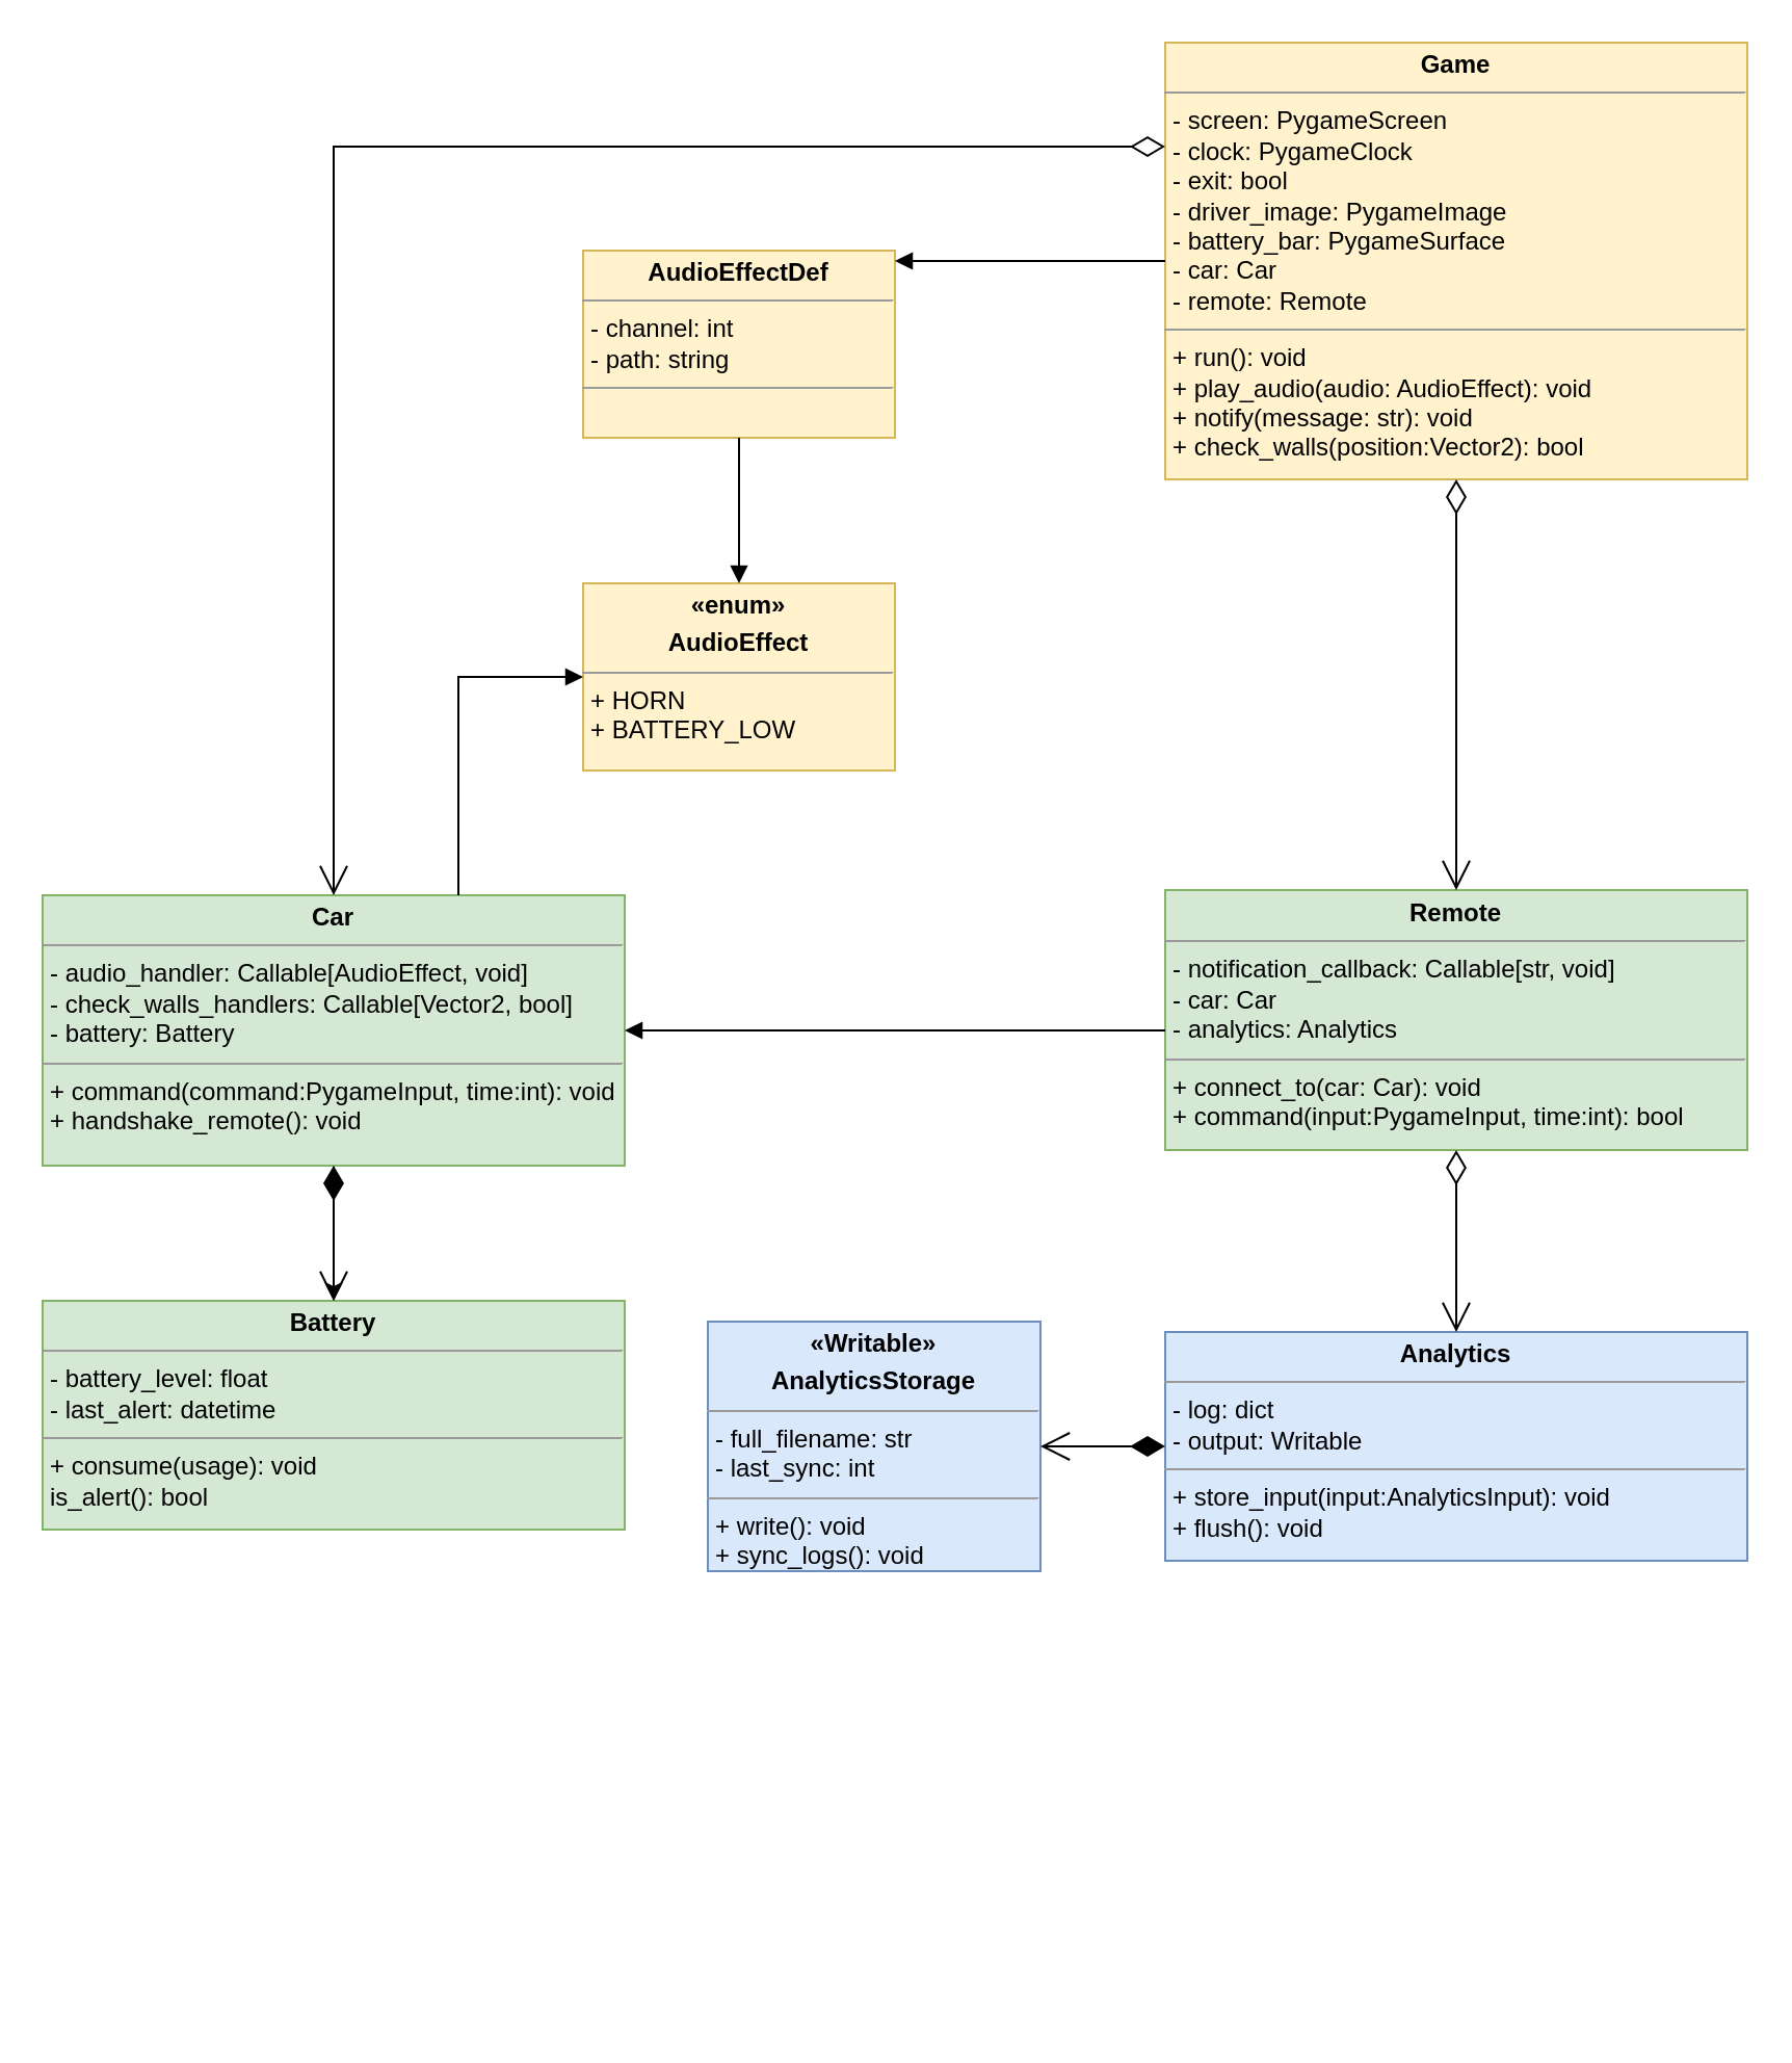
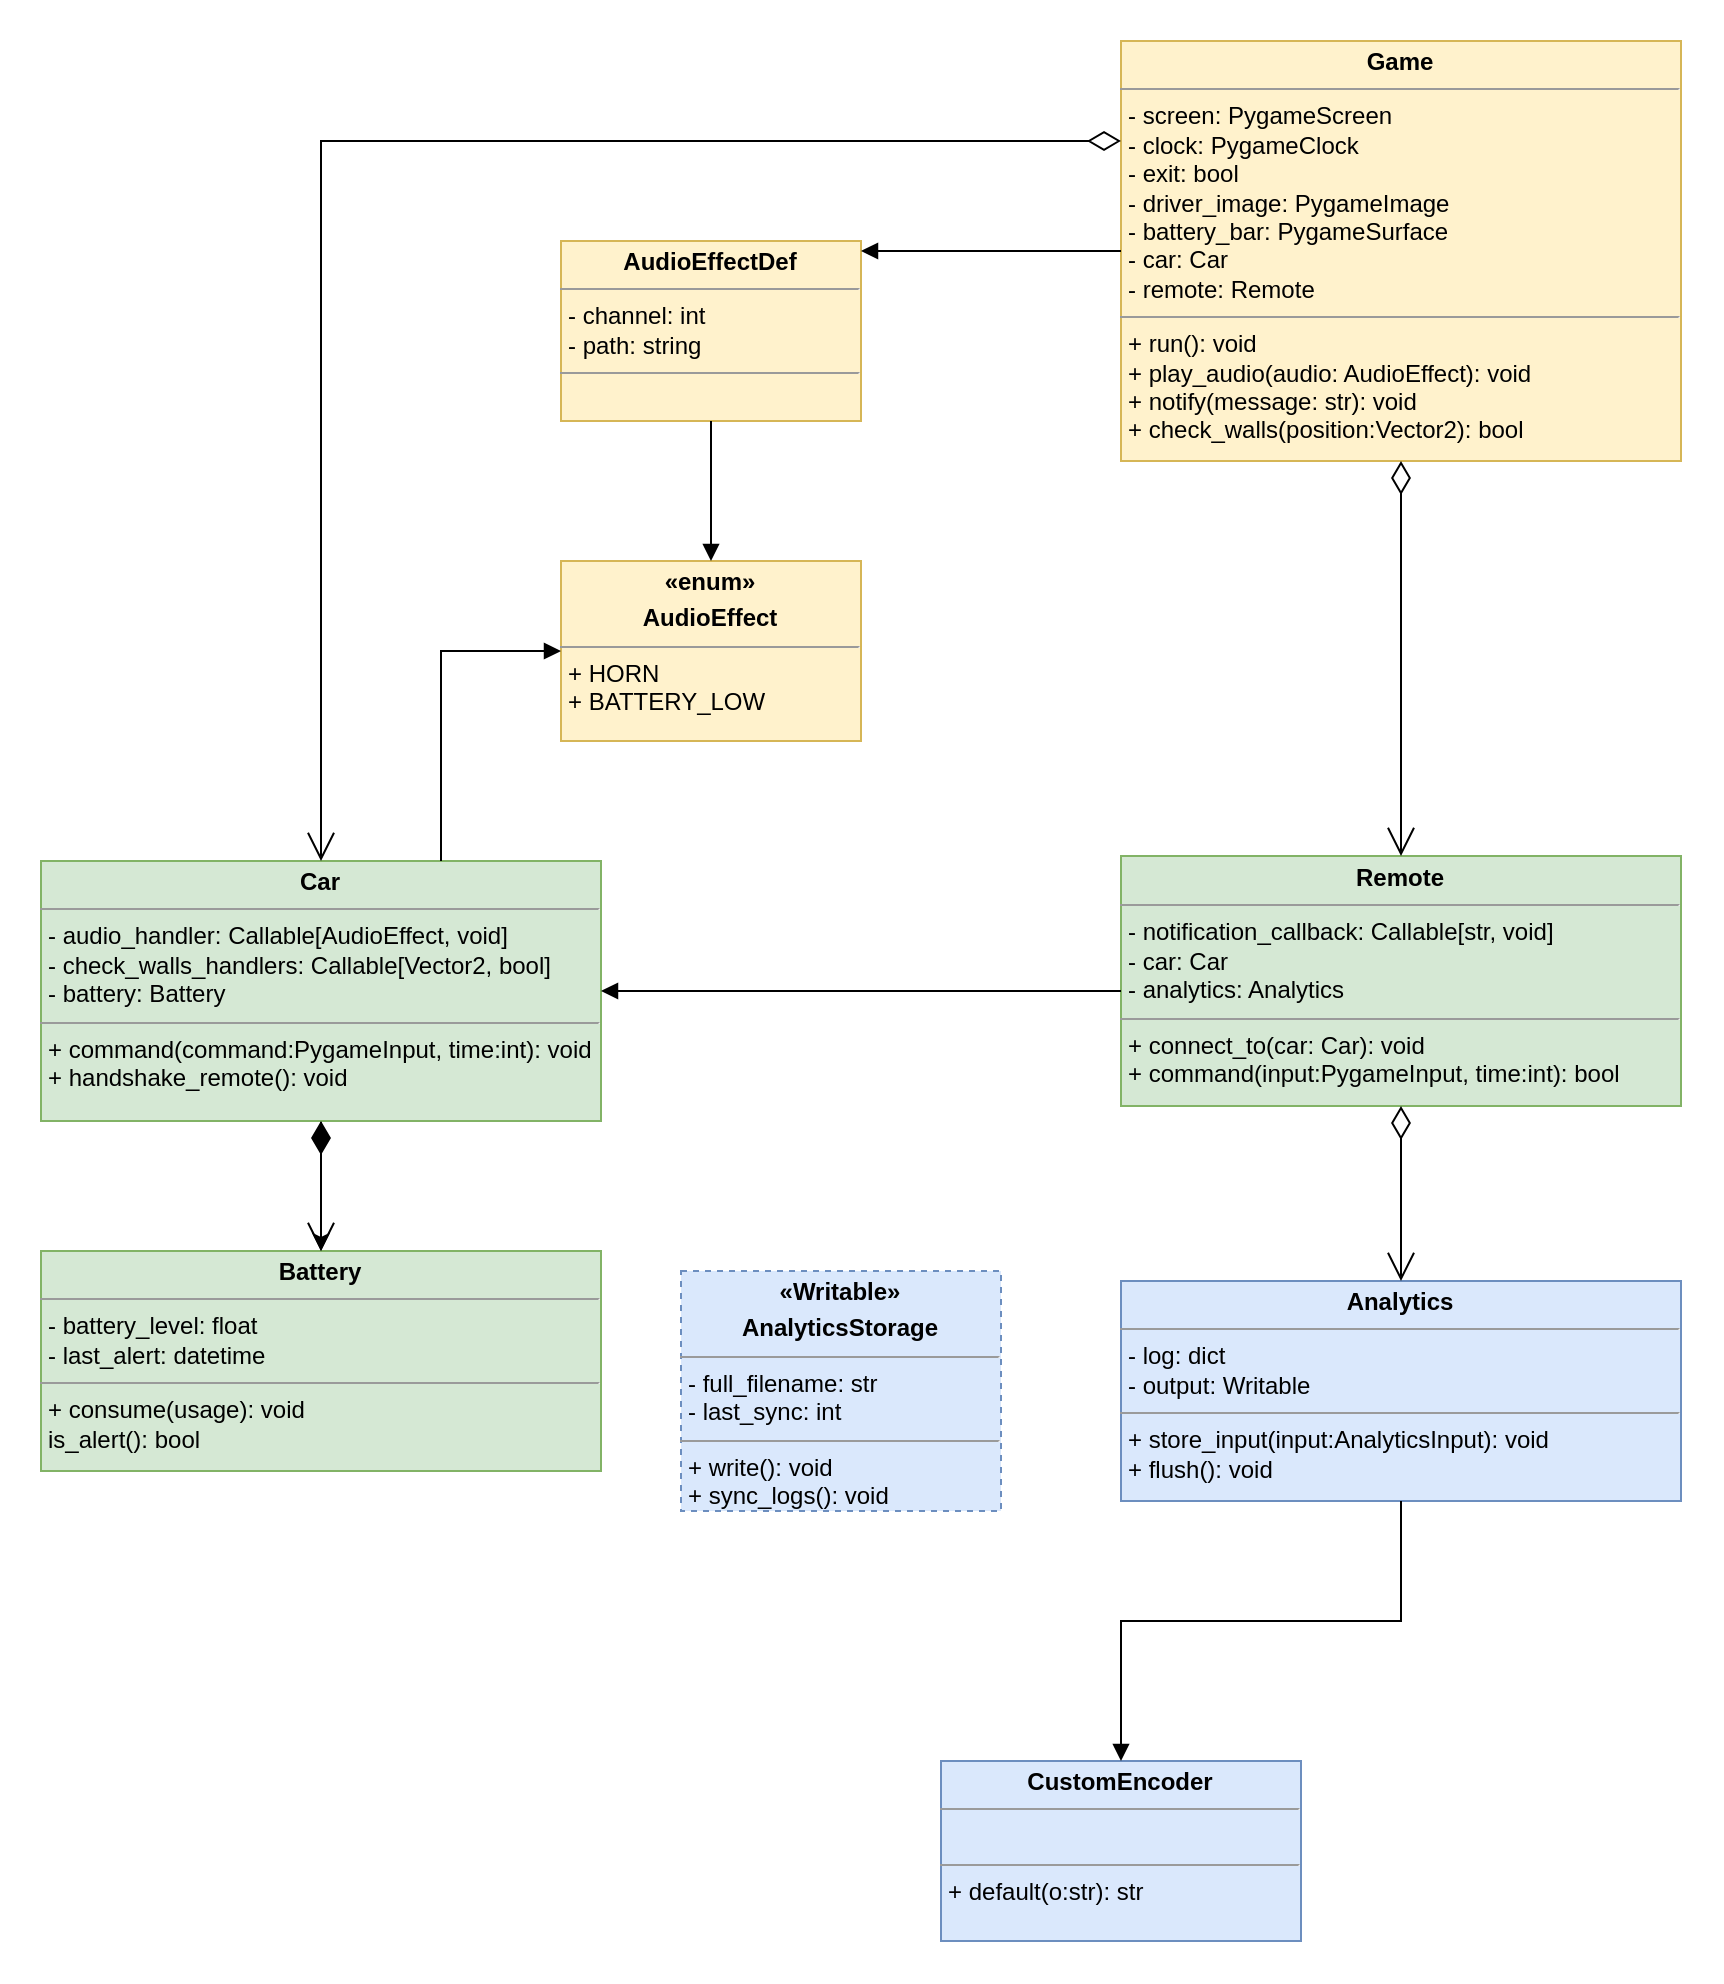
- <mxCell id="2" value="&lt;p style=&quot;margin:0px;margin-top:4px;text-align:center;&quot;&gt;&lt;b&gt;«Writable»&lt;/b&gt;&lt;/p&gt;&lt;p style=&quot;margin:0px;margin-top:4px;text-align:center;&quot;&gt;&lt;b&gt;AnalyticsStorage&lt;/b&gt;&lt;/p&gt;&lt;hr size=&quot;1&quot;&gt;&lt;p style=&quot;margin:0px;margin-left:4px;&quot;&gt;- full_filename: str&lt;/p&gt;&lt;p style=&quot;margin:0px;margin-left:4px;&quot;&gt;- last_sync: int&lt;/p&gt;&lt;hr size=&quot;1&quot;&gt;&lt;p style=&quot;margin:0px;margin-left:4px;&quot;&gt;+ write(): void&lt;/p&gt;&lt;p style=&quot;margin:0px;margin-left:4px;&quot;&gt;+ sync_logs(): void&lt;/p&gt;" style="verticalAlign=top;align=left;overflow=fill;fontSize=12;fontFamily=Helvetica;html=1;fillColor=#dae8fc;strokeColor=#6c8ebf;" vertex="1" parent="1"><mxGeometry x="340" y="635" width="160" height="120" as="geometry" /></mxCell>
+ <mxCell id="2" value="&lt;p style=&quot;margin:0px;margin-top:4px;text-align:center;&quot;&gt;&lt;b&gt;«Writable»&lt;/b&gt;&lt;/p&gt;&lt;p style=&quot;margin:0px;margin-top:4px;text-align:center;&quot;&gt;&lt;b&gt;AnalyticsStorage&lt;/b&gt;&lt;/p&gt;&lt;hr size=&quot;1&quot;&gt;&lt;p style=&quot;margin:0px;margin-left:4px;&quot;&gt;- full_filename: str&lt;/p&gt;&lt;p style=&quot;margin:0px;margin-left:4px;&quot;&gt;- last_sync: int&lt;/p&gt;&lt;hr size=&quot;1&quot;&gt;&lt;p style=&quot;margin:0px;margin-left:4px;&quot;&gt;+ write(): void&lt;/p&gt;&lt;p style=&quot;margin:0px;margin-left:4px;&quot;&gt;+ sync_logs(): void&lt;/p&gt;" style="verticalAlign=top;align=left;overflow=fill;fontSize=12;fontFamily=Helvetica;html=1;fillColor=#dae8fc;strokeColor=#6c8ebf;dashed=1;" vertex="1" parent="1"><mxGeometry x="340" y="635" width="160" height="120" as="geometry" /></mxCell>
- <mxCell id="17" value="" style="endArrow=open;html=1;endSize=12;startArrow=diamondThin;startSize=14;startFill=1;edgeStyle=orthogonalEdgeStyle;align=left;verticalAlign=bottom;rounded=0;" edge="1" parent="1" source="4" target="2"><mxGeometry x="-1" y="3" relative="1" as="geometry"><mxPoint x="455" y="540" as="sourcePoint" /><mxPoint x="455" y="620" as="targetPoint" /></mxGeometry></mxCell>
+ <mxCell id="18" value="" style="endArrow=block;endFill=1;html=1;edgeStyle=orthogonalEdgeStyle;align=left;verticalAlign=top;rounded=0;" edge="1" parent="1" source="4" target="3"><mxGeometry x="-1" relative="1" as="geometry"><mxPoint x="710" y="464.941" as="sourcePoint" /><mxPoint x="590" y="480" as="targetPoint" /><Array as="points"><mxPoint x="700" y="810" /><mxPoint x="560" y="810" /></Array></mxGeometry></mxCell>
+ <mxCell id="3" value="&lt;p style=&quot;margin:0px;margin-top:4px;text-align:center;&quot;&gt;&lt;b&gt;CustomEncoder&lt;/b&gt;&lt;/p&gt;&lt;hr size=&quot;1&quot;&gt;&lt;p style=&quot;margin:0px;margin-left:4px;&quot;&gt;&lt;br&gt;&lt;/p&gt;&lt;hr size=&quot;1&quot;&gt;&lt;p style=&quot;margin:0px;margin-left:4px;&quot;&gt;+ default(o:str): str&lt;/p&gt;" style="verticalAlign=top;align=left;overflow=fill;fontSize=12;fontFamily=Helvetica;html=1;fillColor=#dae8fc;strokeColor=#6c8ebf;" vertex="1" parent="1"><mxGeometry x="470" y="880" width="180" height="90" as="geometry" /></mxCell>
